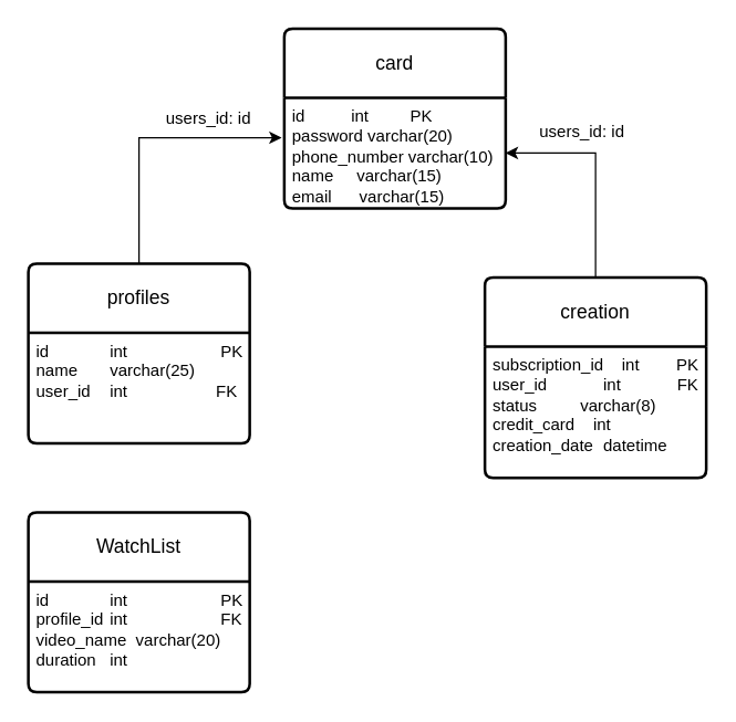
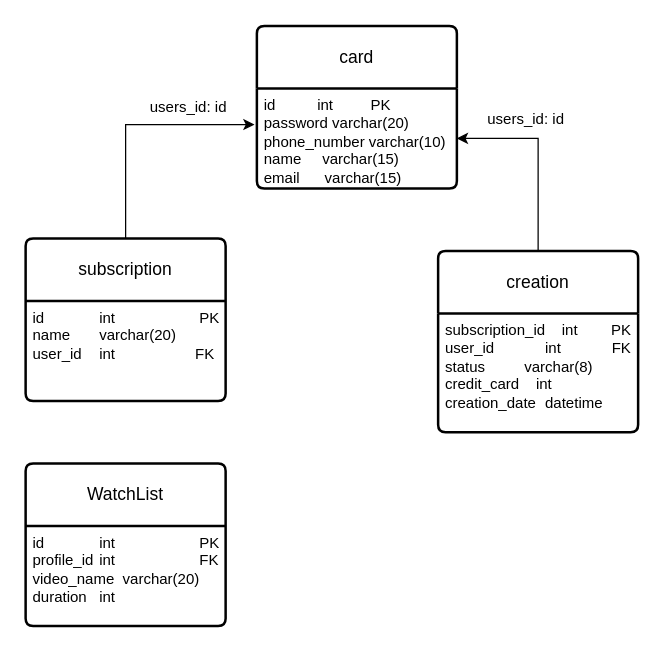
- <mxCell id="8" value="profiles" style="swimlane;childLayout=stackLayout;horizontal=1;startSize=50;horizontalStack=0;rounded=1;fontSize=14;fontStyle=0;strokeWidth=2;resizeParent=0;resizeLast=1;shadow=0;dashed=0;align=center;arcSize=4;whiteSpace=wrap;html=1;" parent="1" vertex="1"><mxGeometry x="20" y="190" width="160" height="130" as="geometry" /></mxCell>
+ <mxCell id="8" value="subscription" style="swimlane;childLayout=stackLayout;horizontal=1;startSize=50;horizontalStack=0;rounded=1;fontSize=14;fontStyle=0;strokeWidth=2;resizeParent=0;resizeLast=1;shadow=0;dashed=0;align=center;arcSize=4;whiteSpace=wrap;html=1;" parent="1" vertex="1"><mxGeometry x="20" y="190" width="160" height="130" as="geometry" /></mxCell>
- <mxCell id="9" value="id&lt;span style=&quot;white-space: pre;&quot;&gt;&#09;&lt;/span&gt;&lt;span style=&quot;white-space: pre;&quot;&gt;&#09;&lt;/span&gt;int&amp;nbsp;&lt;span style=&quot;white-space: pre;&quot;&gt;&#09;&lt;/span&gt;&lt;span style=&quot;white-space: pre;&quot;&gt;&#09;&lt;span style=&quot;white-space: pre;&quot;&gt;&#09;&lt;/span&gt;&lt;/span&gt;PK&lt;br&gt;name&lt;span style=&quot;white-space: pre;&quot;&gt;&#09;&lt;/span&gt;varchar(25)&lt;br&gt;user_id&lt;span style=&quot;white-space: pre;&quot;&gt;&#09;&lt;/span&gt;int&lt;span style=&quot;white-space: pre;&quot;&gt;&#09;&lt;/span&gt;&lt;span style=&quot;white-space: pre;&quot;&gt;&#09;&lt;/span&gt;&amp;nbsp; &amp;nbsp; &amp;nbsp;&lt;span style=&quot;white-space-collapse: preserve;&quot;&gt;  FK&lt;/span&gt;" style="align=left;strokeColor=none;fillColor=none;spacingLeft=4;fontSize=12;verticalAlign=top;resizable=0;rotatable=0;part=1;html=1;" parent="8" vertex="1"><mxGeometry y="50" width="160" height="80" as="geometry" /></mxCell>
+ <mxCell id="9" value="id&lt;span style=&quot;white-space: pre;&quot;&gt;&#09;&lt;/span&gt;&lt;span style=&quot;white-space: pre;&quot;&gt;&#09;&lt;/span&gt;int&amp;nbsp;&lt;span style=&quot;white-space: pre;&quot;&gt;&#09;&lt;/span&gt;&lt;span style=&quot;white-space: pre;&quot;&gt;&#09;&lt;span style=&quot;white-space: pre;&quot;&gt;&#09;&lt;/span&gt;&lt;/span&gt;PK&lt;br&gt;name&lt;span style=&quot;white-space: pre;&quot;&gt;&#09;&lt;/span&gt;varchar(20)&lt;br&gt;user_id&lt;span style=&quot;white-space: pre;&quot;&gt;&#09;&lt;/span&gt;int&lt;span style=&quot;white-space: pre;&quot;&gt;&#09;&lt;/span&gt;&lt;span style=&quot;white-space: pre;&quot;&gt;&#09;&lt;/span&gt;&amp;nbsp; &amp;nbsp; &amp;nbsp;&lt;span style=&quot;white-space-collapse: preserve;&quot;&gt;  FK&lt;/span&gt;" style="align=left;strokeColor=none;fillColor=none;spacingLeft=4;fontSize=12;verticalAlign=top;resizable=0;rotatable=0;part=1;html=1;" parent="8" vertex="1"><mxGeometry y="50" width="160" height="80" as="geometry" /></mxCell>
